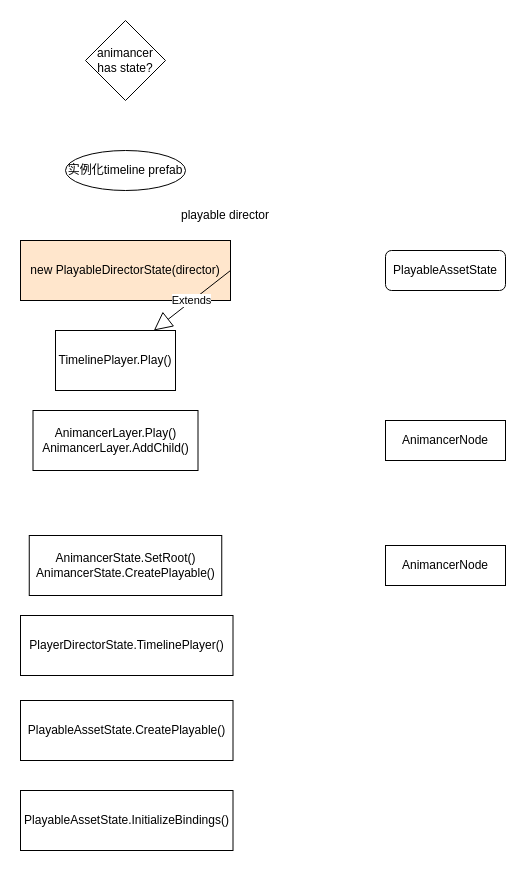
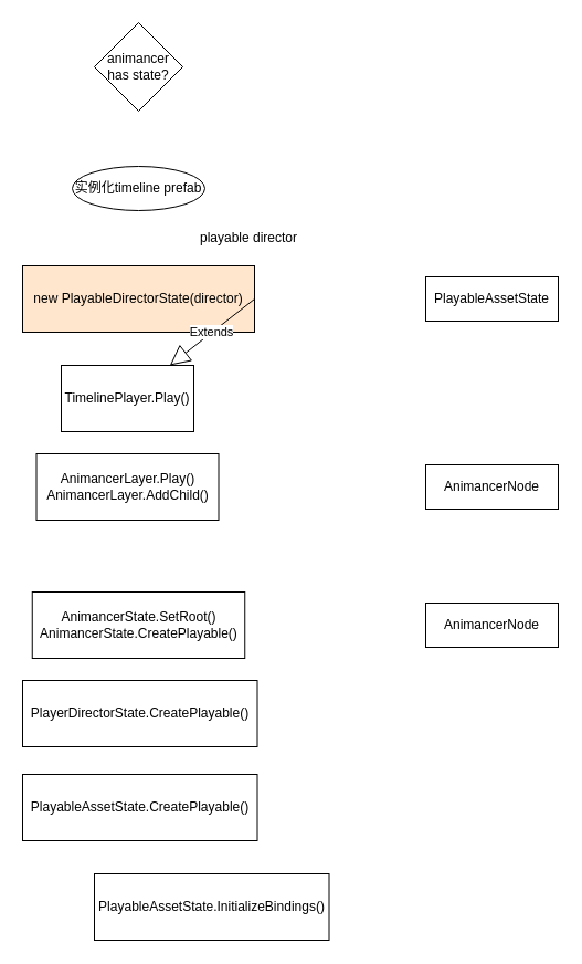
- <mxCell id="6" value="PlayableAssetState" style="whiteSpace=wrap;html=1;rounded=1;" vertex="1" parent="1"><mxGeometry x="385" y="250" width="120" height="40" as="geometry" /></mxCell>
+ <mxCell id="6" value="PlayableAssetState" style="rounded=0;whiteSpace=wrap;html=1;" vertex="1" parent="1"><mxGeometry x="385" y="250" width="120" height="40" as="geometry" /></mxCell>
- <mxCell id="13" value="PlayerDirectorState.TimelinePlayer()" style="rounded=0;whiteSpace=wrap;html=1;" vertex="1" parent="1"><mxGeometry x="20" y="615" width="212.5" height="60" as="geometry" /></mxCell>
+ <mxCell id="13" value="PlayerDirectorState.CreatePlayable()" style="rounded=0;whiteSpace=wrap;html=1;" vertex="1" parent="1"><mxGeometry x="20" y="615" width="212.5" height="60" as="geometry" /></mxCell>
- <mxCell id="15" value="PlayableAssetState.InitializeBindings()" style="rounded=0;whiteSpace=wrap;html=1;" vertex="1" parent="1"><mxGeometry x="20" y="790" width="212.5" height="60" as="geometry" /></mxCell>
+ <mxCell id="15" value="PlayableAssetState.InitializeBindings()" style="rounded=0;whiteSpace=wrap;html=1;" vertex="1" parent="1"><mxGeometry x="85" y="790" width="212.5" height="60" as="geometry" /></mxCell>
